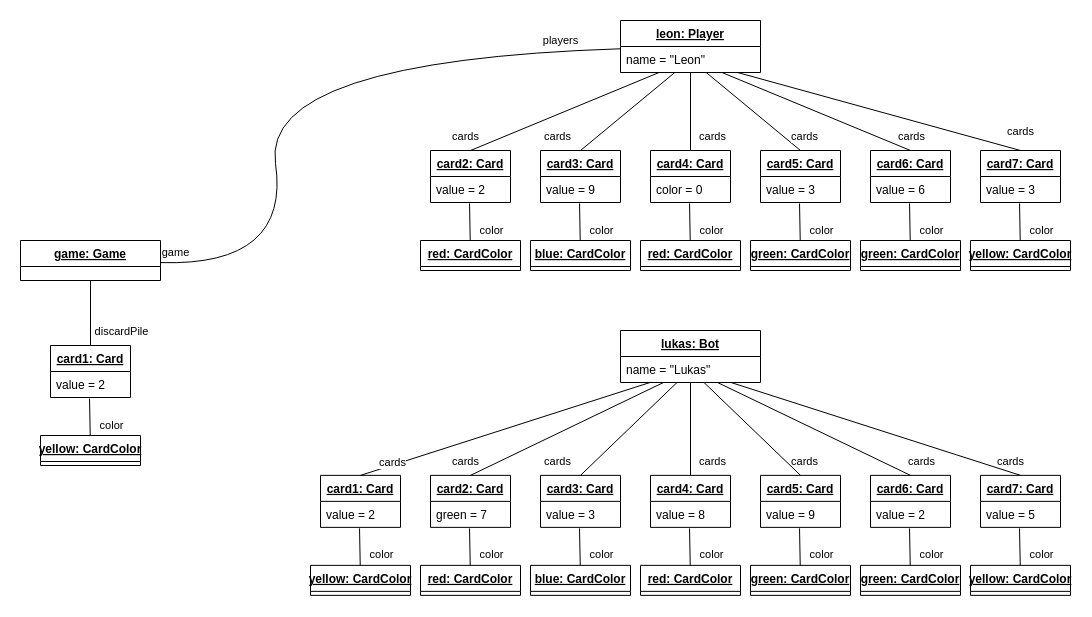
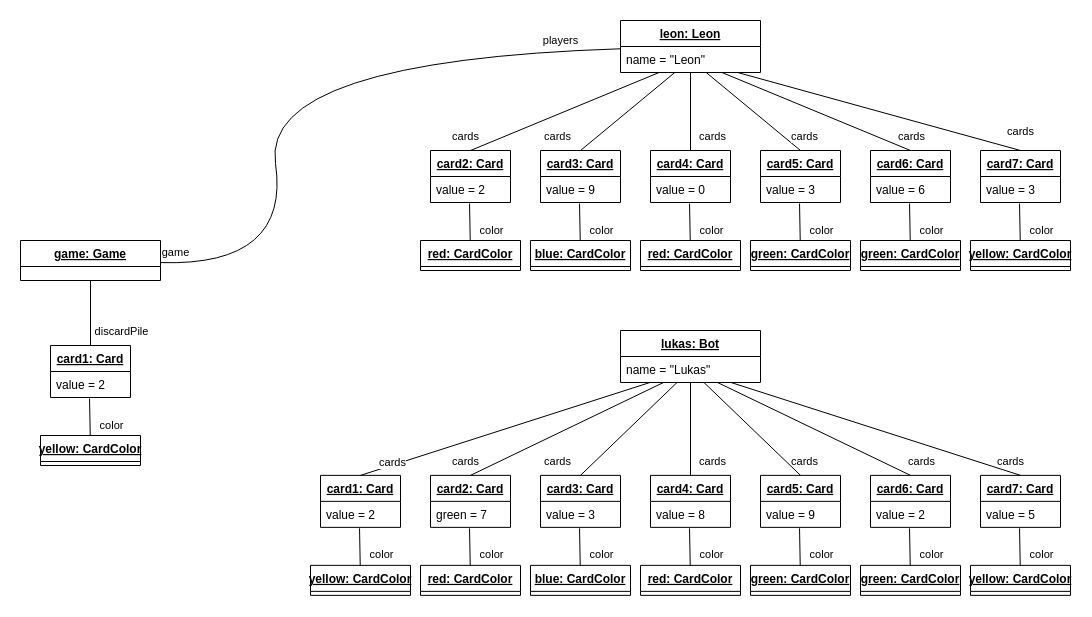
- <mxCell id="2" value="leon: Player" style="swimlane;fontStyle=5;childLayout=stackLayout;horizontal=1;startSize=26;fillColor=none;horizontalStack=0;resizeParent=1;resizeParentMax=0;resizeLast=0;collapsible=1;marginBottom=0;" parent="1" vertex="1"><mxGeometry x="620" y="20" width="140" height="52" as="geometry" /></mxCell>
+ <mxCell id="2" value="leon: Leon" style="swimlane;fontStyle=5;childLayout=stackLayout;horizontal=1;startSize=26;fillColor=none;horizontalStack=0;resizeParent=1;resizeParentMax=0;resizeLast=0;collapsible=1;marginBottom=0;" parent="1" vertex="1"><mxGeometry x="620" y="20" width="140" height="52" as="geometry" /></mxCell>
- <mxCell id="16" value="color = 0" style="text;strokeColor=none;fillColor=none;align=left;verticalAlign=top;spacingLeft=4;spacingRight=4;overflow=hidden;rotatable=0;points=[[0,0.5],[1,0.5]];portConstraint=eastwest;" parent="15" vertex="1"><mxGeometry y="26" width="80" height="26" as="geometry" /></mxCell>
+ <mxCell id="16" value="value = 0" style="text;strokeColor=none;fillColor=none;align=left;verticalAlign=top;spacingLeft=4;spacingRight=4;overflow=hidden;rotatable=0;points=[[0,0.5],[1,0.5]];portConstraint=eastwest;" parent="15" vertex="1"><mxGeometry y="26" width="80" height="26" as="geometry" /></mxCell>
